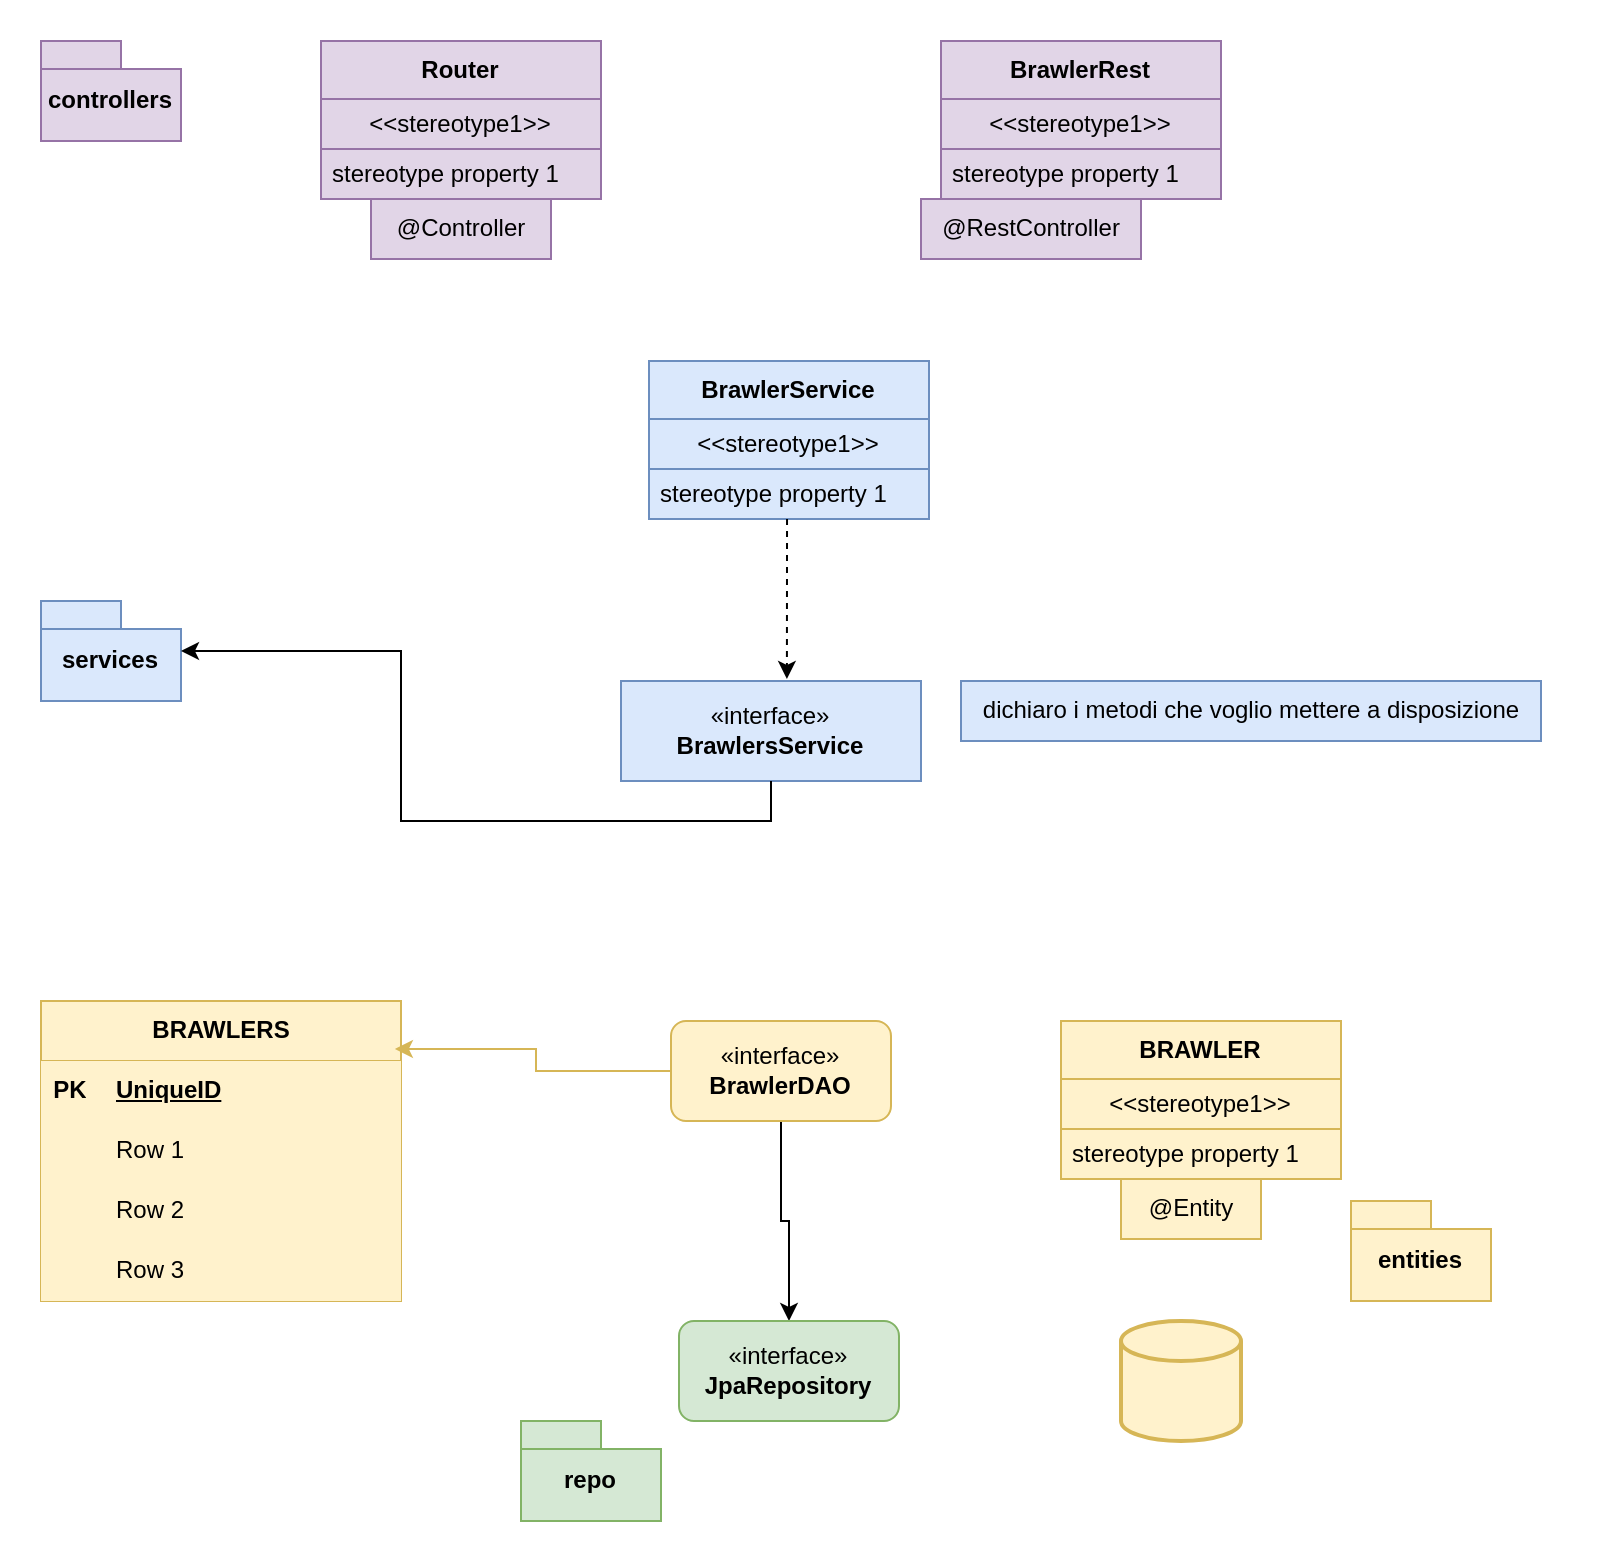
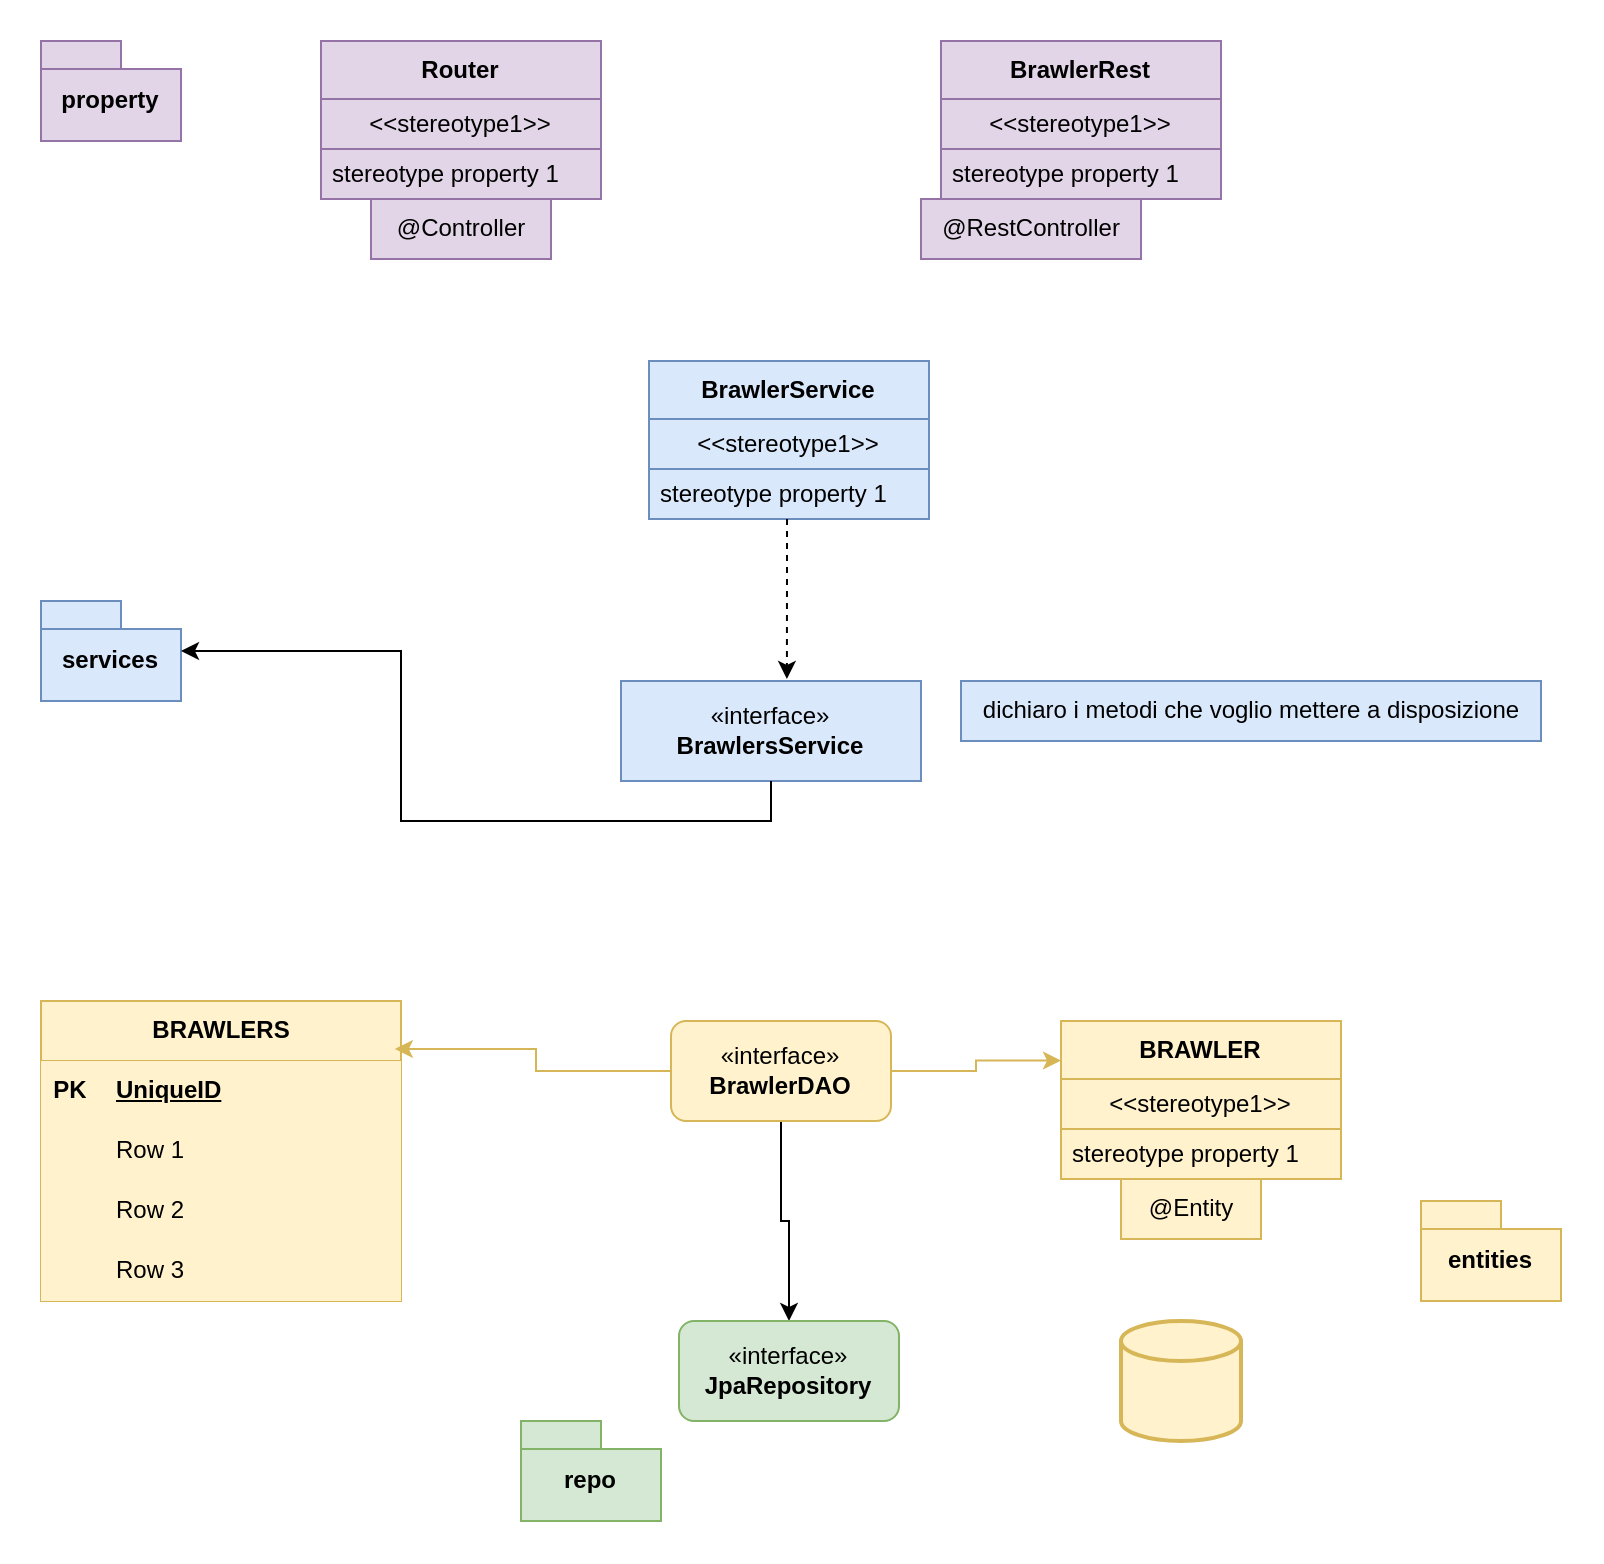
- <mxCell id="39" value="controllers" style="shape=folder;fontStyle=1;spacingTop=10;tabWidth=40;tabHeight=14;tabPosition=left;html=1;whiteSpace=wrap;fillColor=#e1d5e7;strokeColor=#9673a6;" vertex="1" parent="1"><mxGeometry x="20" y="20" width="70" height="50" as="geometry" /></mxCell>
+ <mxCell id="39" value="property" style="shape=folder;fontStyle=1;spacingTop=10;tabWidth=40;tabHeight=14;tabPosition=left;html=1;whiteSpace=wrap;fillColor=#e1d5e7;strokeColor=#9673a6;" vertex="1" parent="1"><mxGeometry x="20" y="20" width="70" height="50" as="geometry" /></mxCell>
+ <mxCell id="19" style="edgeStyle=orthogonalEdgeStyle;rounded=0;orthogonalLoop=1;jettySize=auto;html=1;exitX=1;exitY=0.5;exitDx=0;exitDy=0;entryX=0;entryY=0.25;entryDx=0;entryDy=0;fillColor=#fff2cc;strokeColor=#d6b656;" edge="1" parent="1" source="21" target="16"><mxGeometry relative="1" as="geometry" /></mxCell>
- <mxCell id="35" value="entities" style="shape=folder;fontStyle=1;spacingTop=10;tabWidth=40;tabHeight=14;tabPosition=left;html=1;whiteSpace=wrap;fillColor=#fff2cc;strokeColor=#d6b656;" vertex="1" parent="1"><mxGeometry x="675" y="600" width="70" height="50" as="geometry" /></mxCell>
+ <mxCell id="35" value="entities" style="shape=folder;fontStyle=1;spacingTop=10;tabWidth=40;tabHeight=14;tabPosition=left;html=1;whiteSpace=wrap;fillColor=#fff2cc;strokeColor=#d6b656;" vertex="1" parent="1"><mxGeometry x="710" y="600" width="70" height="50" as="geometry" /></mxCell>
